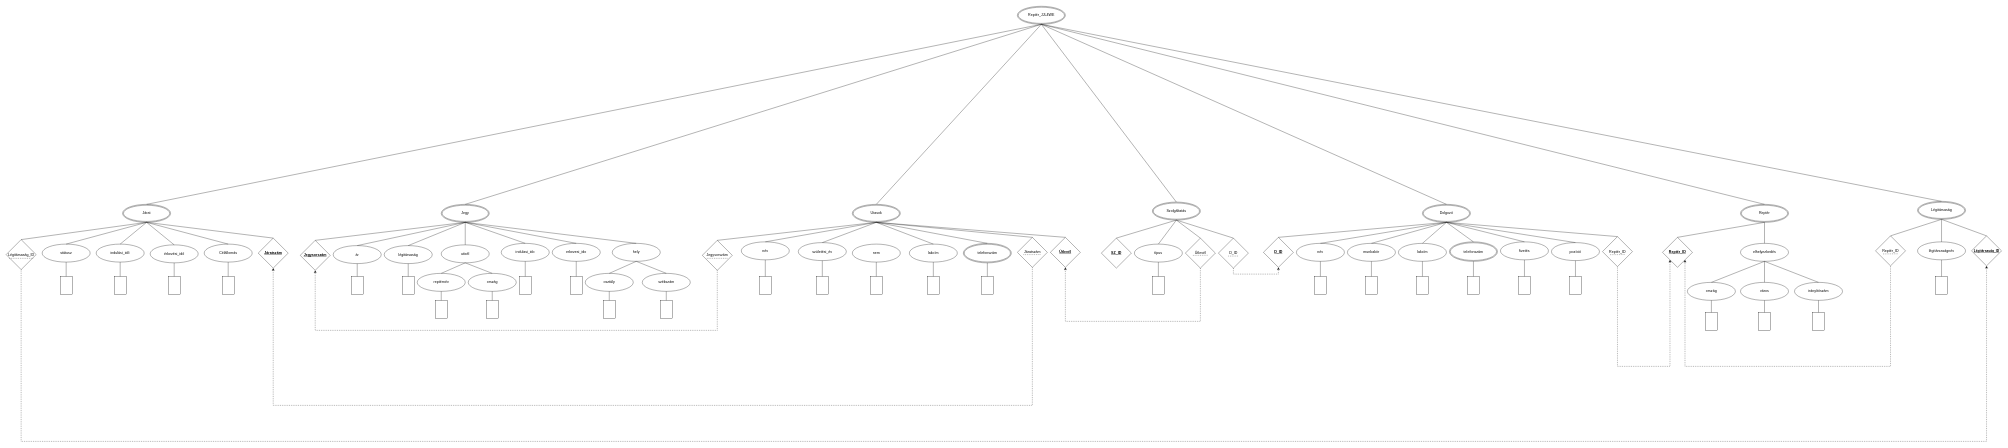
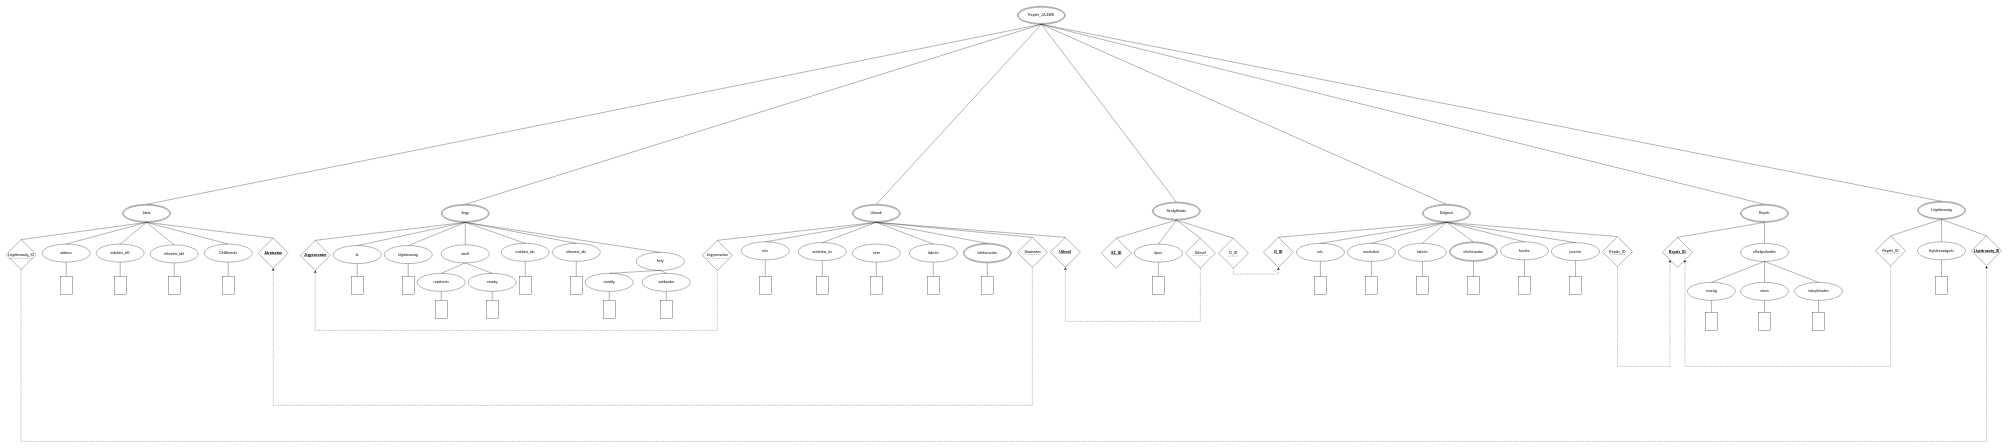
- <mxCell id="51" value="hely" style="ellipse;whiteSpace=wrap;html=1;" parent="1" vertex="1"><mxGeometry x="2040" y="810" width="160" height="60" as="geometry" /></mxCell>
+ <mxCell id="51" value="hely" style="ellipse;whiteSpace=wrap;html=1;" parent="1" vertex="1"><mxGeometry x="2120" y="840" width="160" height="60" as="geometry" /></mxCell>
